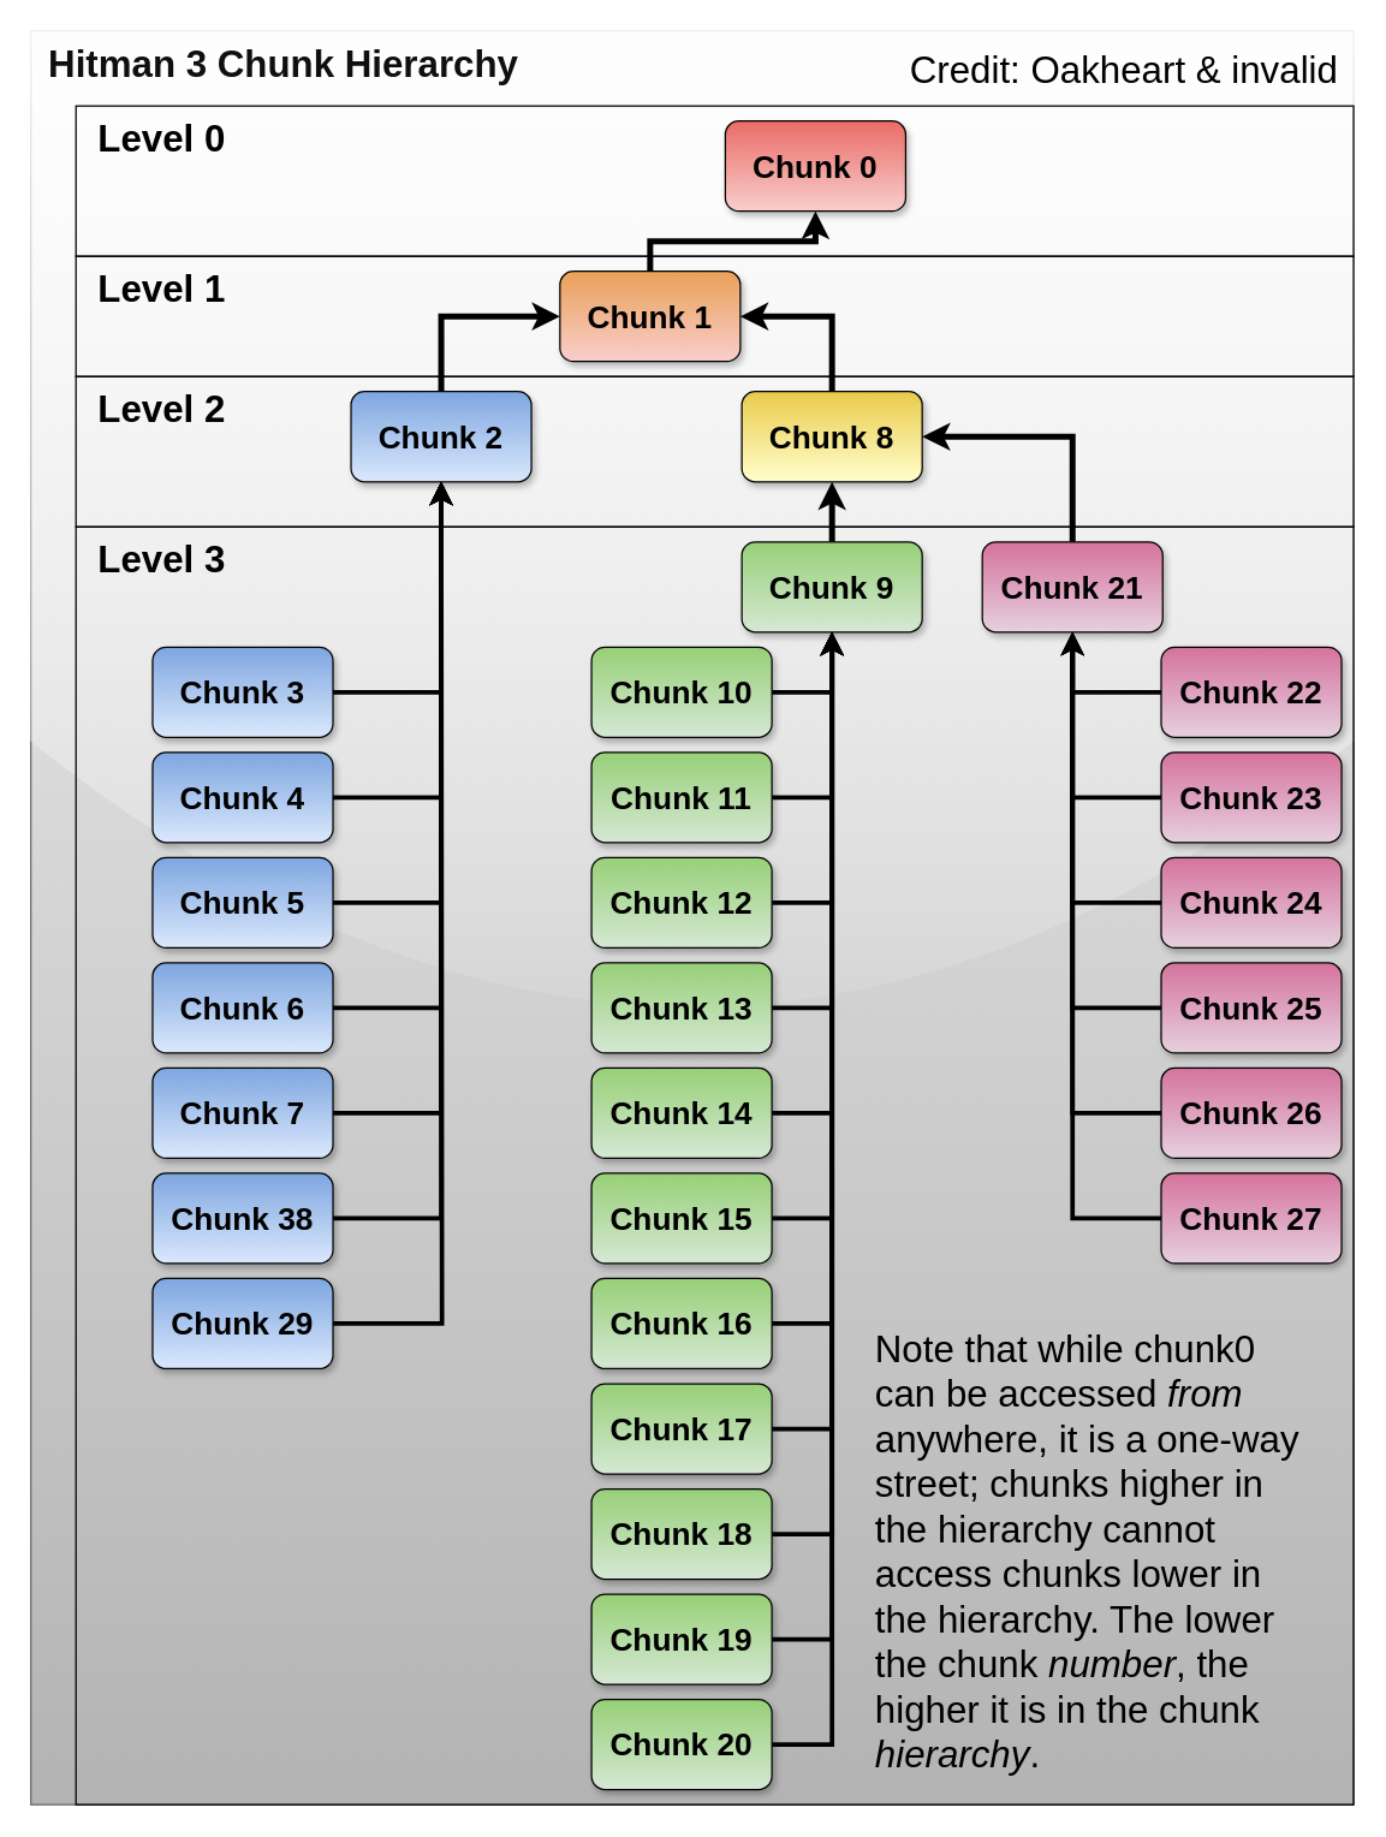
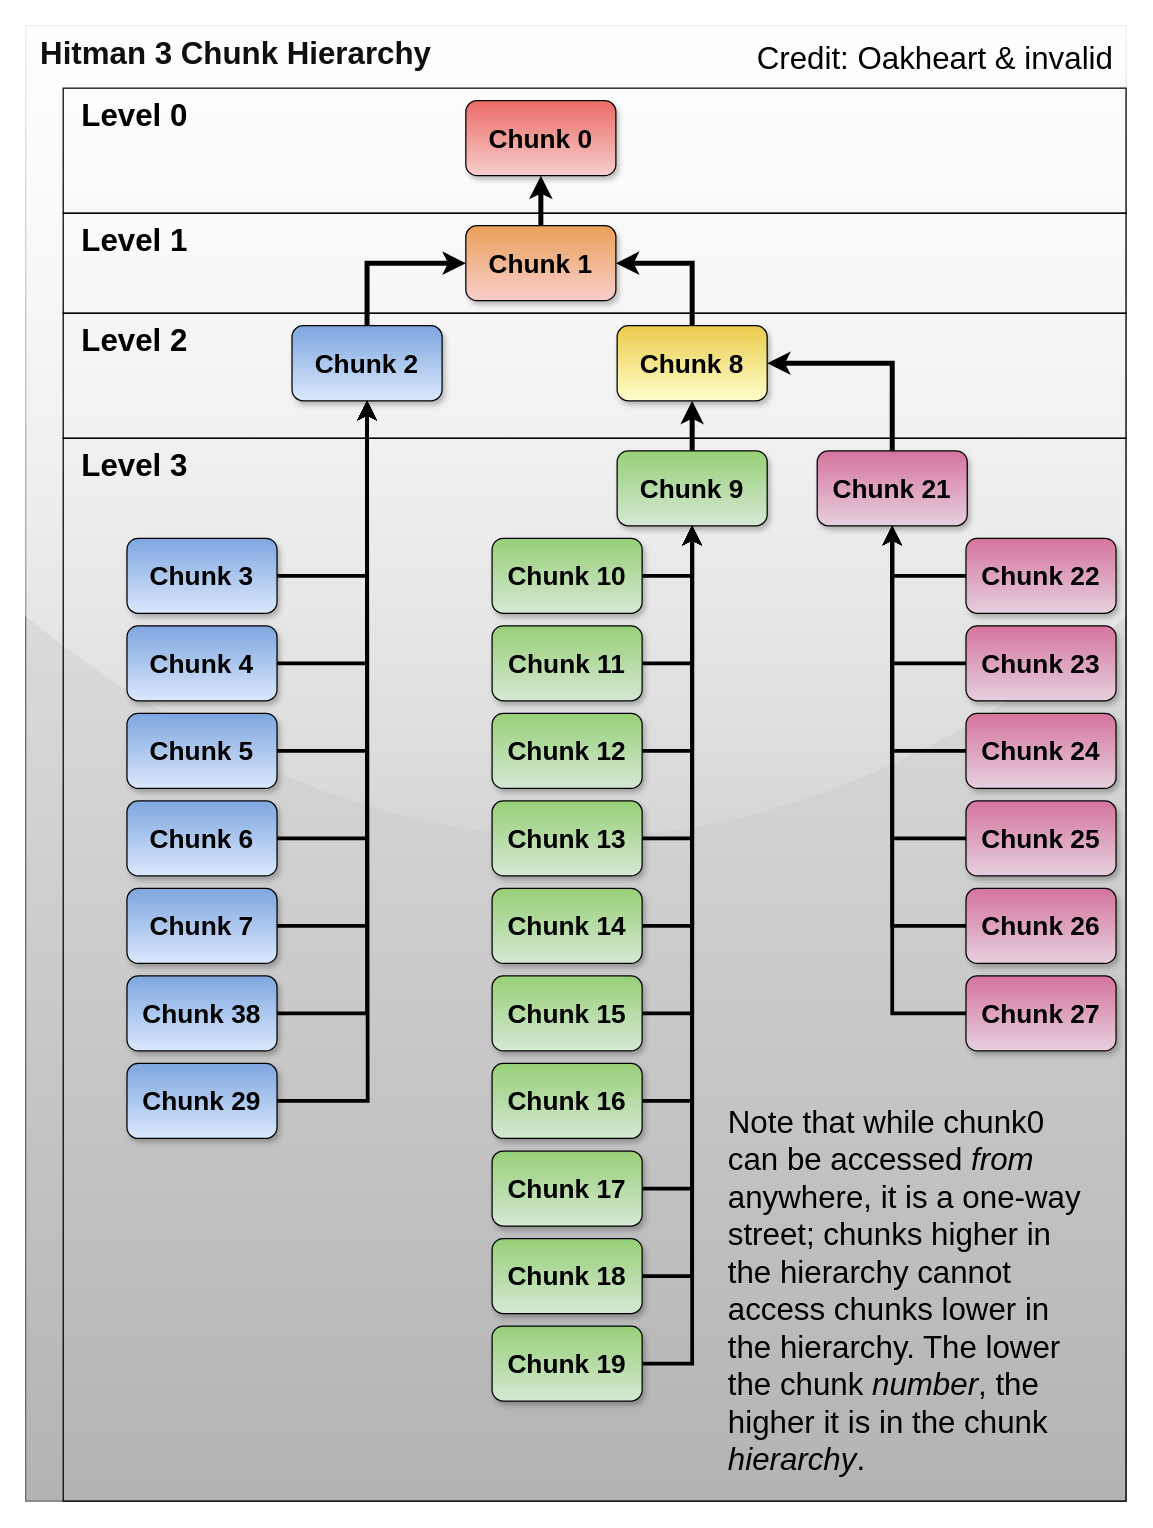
- <mxCell id="8" value="&lt;font color=&quot;#000000&quot;&gt;Chunk 0&lt;/font&gt;" style="rounded=1;whiteSpace=wrap;html=1;flipH=0;flipV=1;fontStyle=1;fontSize=21;fillColor=#f8cecc;strokeColor=#000000;gradientColor=#ea6b66;shadow=1;" parent="1" vertex="1"><mxGeometry x="482" y="80" width="120" height="60" as="geometry" /></mxCell>
+ <mxCell id="8" value="&lt;font color=&quot;#000000&quot;&gt;Chunk 0&lt;/font&gt;" style="rounded=1;whiteSpace=wrap;html=1;flipH=0;flipV=1;fontStyle=1;fontSize=21;fillColor=#f8cecc;strokeColor=#000000;gradientColor=#ea6b66;shadow=1;" parent="1" vertex="1"><mxGeometry x="372" y="80" width="120" height="60" as="geometry" /></mxCell>
- <mxCell id="48" style="edgeStyle=orthogonalEdgeStyle;rounded=0;orthogonalLoop=1;jettySize=auto;html=1;entryX=0.5;entryY=1;entryDx=0;entryDy=0;exitX=1;exitY=0.5;exitDx=0;exitDy=0;strokeWidth=3;" parent="1" source="49" target="26" edge="1"><mxGeometry relative="1" as="geometry" /></mxCell>
- <mxCell id="49" value="&lt;div style=&quot;font-size: 21px;&quot;&gt;Chunk 20&lt;br style=&quot;font-size: 21px;&quot;&gt;&lt;/div&gt;" style="rounded=1;whiteSpace=wrap;html=1;flipH=0;flipV=1;fontStyle=1;fontSize=21;shadow=1;fillColor=#d5e8d4;gradientColor=#97d077;strokeColor=#000000;" parent="1" vertex="1"><mxGeometry x="393" y="1130" width="120" height="60" as="geometry" /></mxCell>
